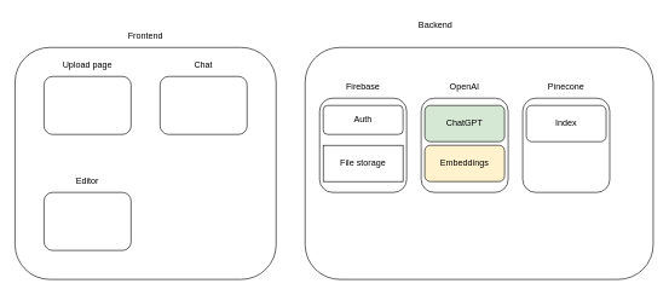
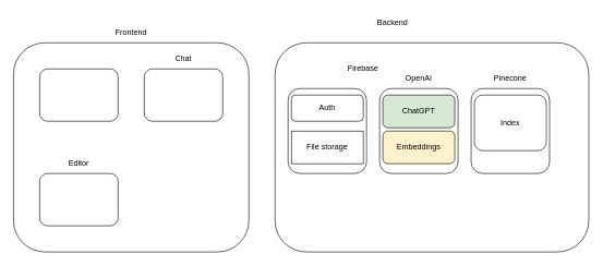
- <mxCell id="18" value="Upload page" style="text;html=1;strokeColor=none;fillColor=none;align=center;verticalAlign=middle;whiteSpace=wrap;rounded=0;" vertex="1" parent="1"><mxGeometry x="80" y="75" width="80" height="30" as="geometry" /></mxCell>
- <mxCell id="7" value="Firebase" style="text;html=1;strokeColor=none;fillColor=none;align=center;verticalAlign=middle;whiteSpace=wrap;rounded=0;" vertex="1" parent="1"><mxGeometry x="470" y="105" width="60" height="30" as="geometry" /></mxCell>
+ <mxCell id="7" value="Firebase" style="text;html=1;strokeColor=none;fillColor=none;align=center;verticalAlign=middle;whiteSpace=wrap;rounded=0;" vertex="1" parent="1"><mxGeometry x="525" y="90" width="60" height="30" as="geometry" /></mxCell>
- <mxCell id="15" value="Index" style="rounded=1;whiteSpace=wrap;html=1;" vertex="1" parent="1"><mxGeometry x="725" y="145" width="110" height="50" as="geometry" /></mxCell>
+ <mxCell id="15" value="Index" style="rounded=1;whiteSpace=wrap;html=1;" vertex="1" parent="1"><mxGeometry x="725" y="145" width="110" height="85" as="geometry" /></mxCell>
